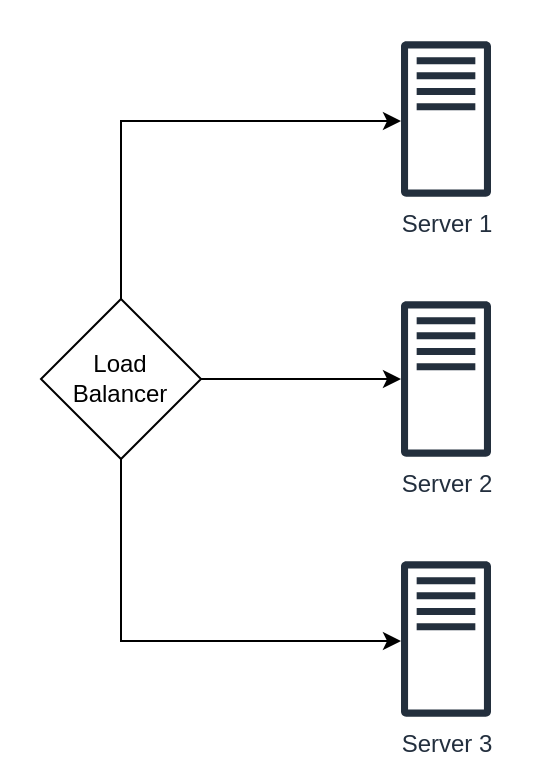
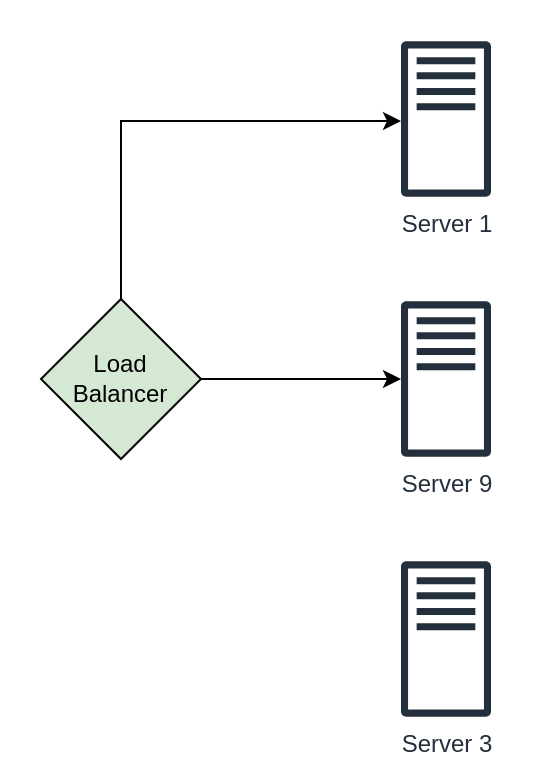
- <mxCell id="5" value="Load&lt;div&gt;Balancer&lt;/div&gt;" style="rhombus;whiteSpace=wrap;html=1;" vertex="1" parent="1"><mxGeometry x="20" y="149" width="80" height="80" as="geometry" /></mxCell>
+ <mxCell id="5" value="Load&lt;div&gt;Balancer&lt;/div&gt;" style="rhombus;whiteSpace=wrap;html=1;fillColor=#d5e8d4;" vertex="1" parent="1"><mxGeometry x="20" y="149" width="80" height="80" as="geometry" /></mxCell>
- <mxCell id="7" value="Server 2" style="sketch=0;outlineConnect=0;fontColor=#232F3E;gradientColor=none;fillColor=#232F3D;strokeColor=none;dashed=0;verticalLabelPosition=bottom;verticalAlign=top;align=center;html=1;fontSize=12;fontStyle=0;aspect=fixed;pointerEvents=1;shape=mxgraph.aws4.traditional_server;" vertex="1" parent="1"><mxGeometry x="200" y="150" width="45" height="78" as="geometry" /></mxCell>
+ <mxCell id="7" value="Server 9" style="sketch=0;outlineConnect=0;fontColor=#232F3E;gradientColor=none;fillColor=#232F3D;strokeColor=none;dashed=0;verticalLabelPosition=bottom;verticalAlign=top;align=center;html=1;fontSize=12;fontStyle=0;aspect=fixed;pointerEvents=1;shape=mxgraph.aws4.traditional_server;" vertex="1" parent="1"><mxGeometry x="200" y="150" width="45" height="78" as="geometry" /></mxCell>
- <mxCell id="3" style="edgeStyle=orthogonalEdgeStyle;rounded=0;orthogonalLoop=1;jettySize=auto;html=1;" edge="1" parent="1" source="5" target="8"><mxGeometry relative="1" as="geometry"><Array as="points"><mxPoint x="60" y="320" /></Array></mxGeometry></mxCell>
